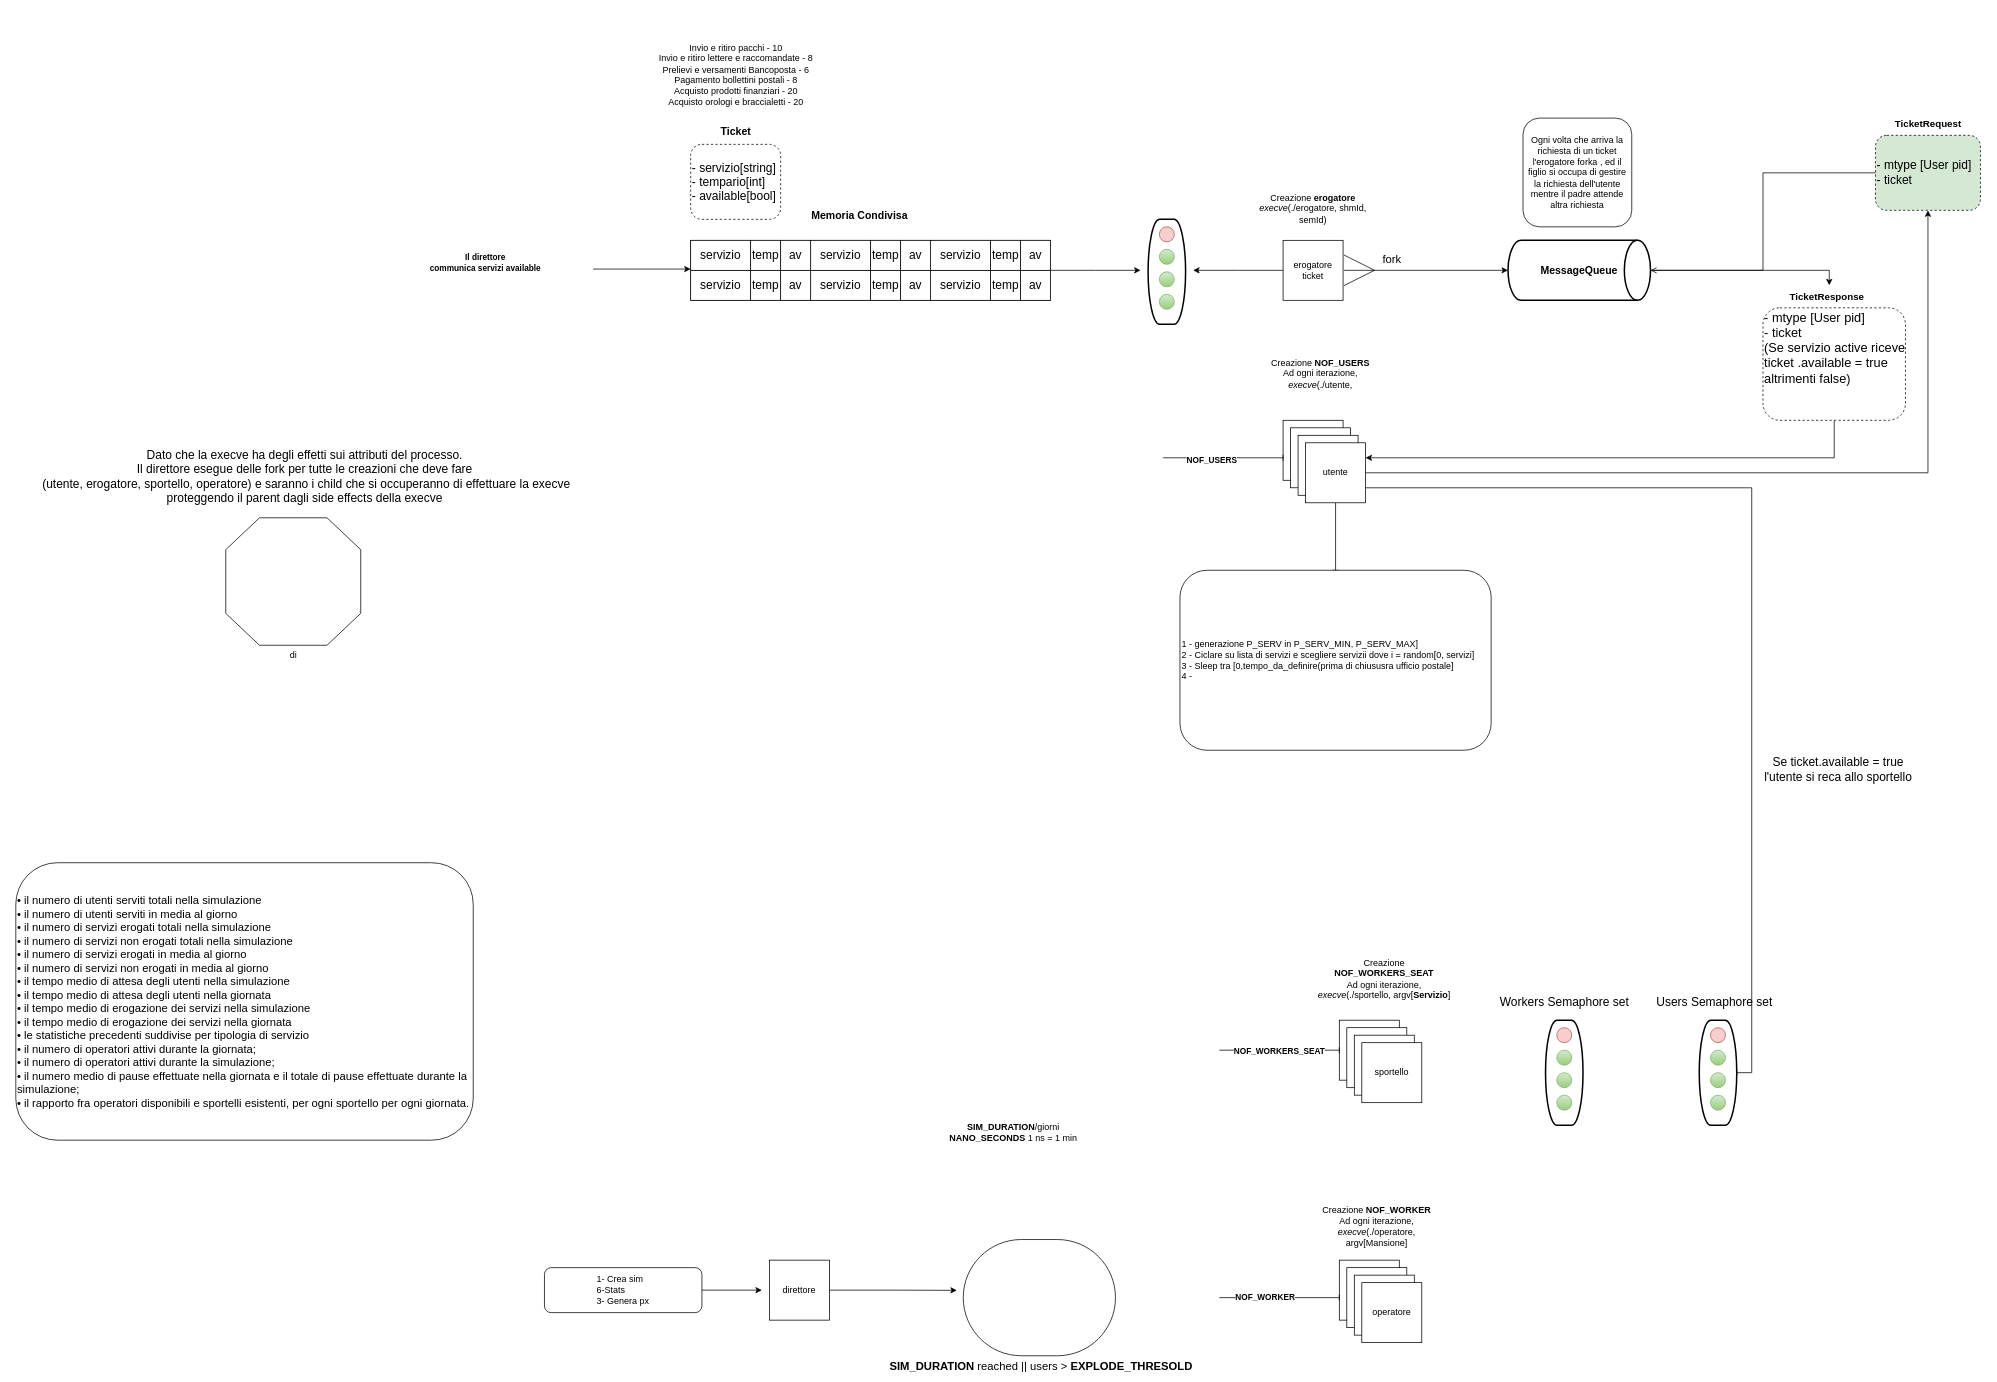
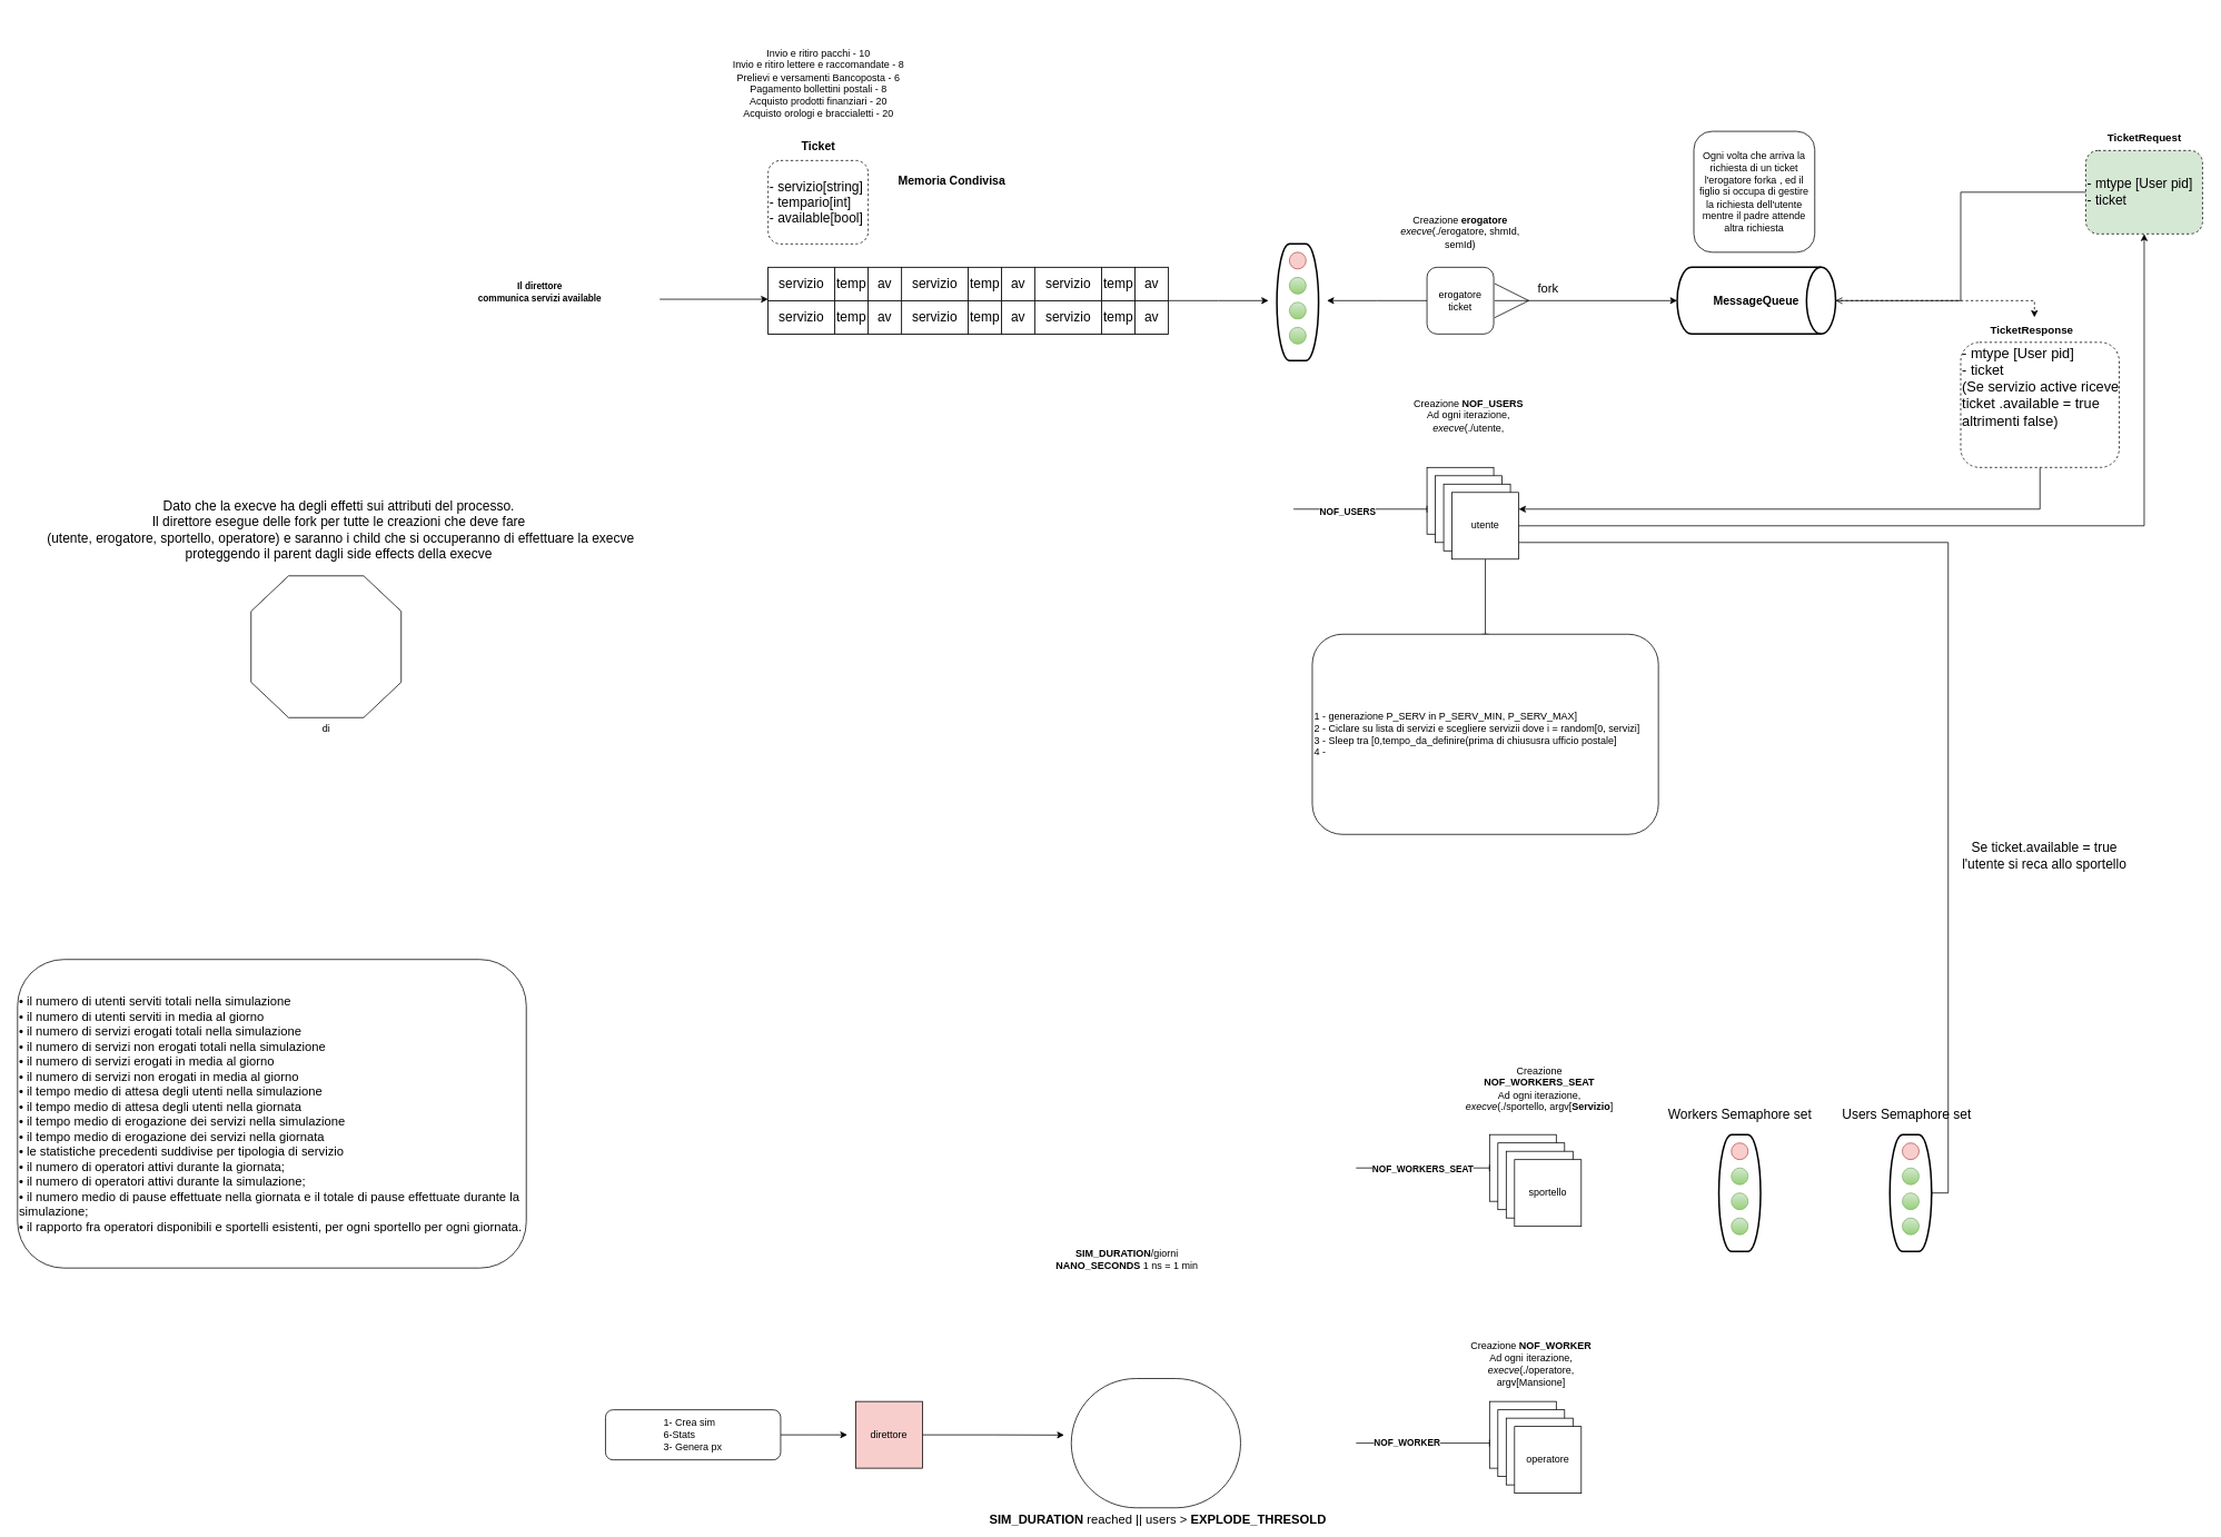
- <mxCell id="28" value="&lt;font style=&quot;font-size: 14px;&quot;&gt;&lt;b&gt;Memoria Condivisa&lt;/b&gt;&lt;/font&gt;" style="text;html=1;align=center;verticalAlign=middle;resizable=0;points=[];autosize=1;strokeColor=none;fillColor=none;" parent="1" vertex="1"><mxGeometry x="1070" y="272" width="150" height="30" as="geometry" /></mxCell>
+ <mxCell id="28" value="&lt;font style=&quot;font-size: 14px;&quot;&gt;&lt;b&gt;Memoria Condivisa&lt;/b&gt;&lt;/font&gt;" style="text;html=1;align=center;verticalAlign=middle;resizable=0;points=[];autosize=1;strokeColor=none;fillColor=none;" parent="1" vertex="1"><mxGeometry x="1065" y="202" width="150" height="30" as="geometry" /></mxCell>
- <mxCell id="4" value="erogatore&lt;br&gt;ticket" style="whiteSpace=wrap;html=1;aspect=fixed;" parent="1" vertex="1"><mxGeometry x="1710" y="320" width="80" height="80" as="geometry" /></mxCell>
+ <mxCell id="4" value="erogatore&lt;br&gt;ticket" style="whiteSpace=wrap;html=1;aspect=fixed;rounded=1;" parent="1" vertex="1"><mxGeometry x="1710" y="320" width="80" height="80" as="geometry" /></mxCell>
- <mxCell id="67" style="edgeStyle=orthogonalEdgeStyle;rounded=0;orthogonalLoop=1;jettySize=auto;html=1;entryX=0.528;entryY=0;entryDx=0;entryDy=0;entryPerimeter=0;" parent="1" source="17" target="23" edge="1"><mxGeometry relative="1" as="geometry" /></mxCell>
+ <mxCell id="67" style="edgeStyle=orthogonalEdgeStyle;rounded=0;orthogonalLoop=1;jettySize=auto;html=1;entryX=0.528;entryY=0;entryDx=0;entryDy=0;entryPerimeter=0;dashed=1;" parent="1" source="17" target="23" edge="1"><mxGeometry relative="1" as="geometry" /></mxCell>
- <mxCell id="33" value="direttore" style="whiteSpace=wrap;html=1;aspect=fixed;" parent="1" vertex="1"><mxGeometry x="1025" y="1680" width="80" height="80" as="geometry" /></mxCell>
+ <mxCell id="33" value="direttore" style="whiteSpace=wrap;html=1;aspect=fixed;fillColor=#f8cecc;" parent="1" vertex="1"><mxGeometry x="1025" y="1680" width="80" height="80" as="geometry" /></mxCell>
